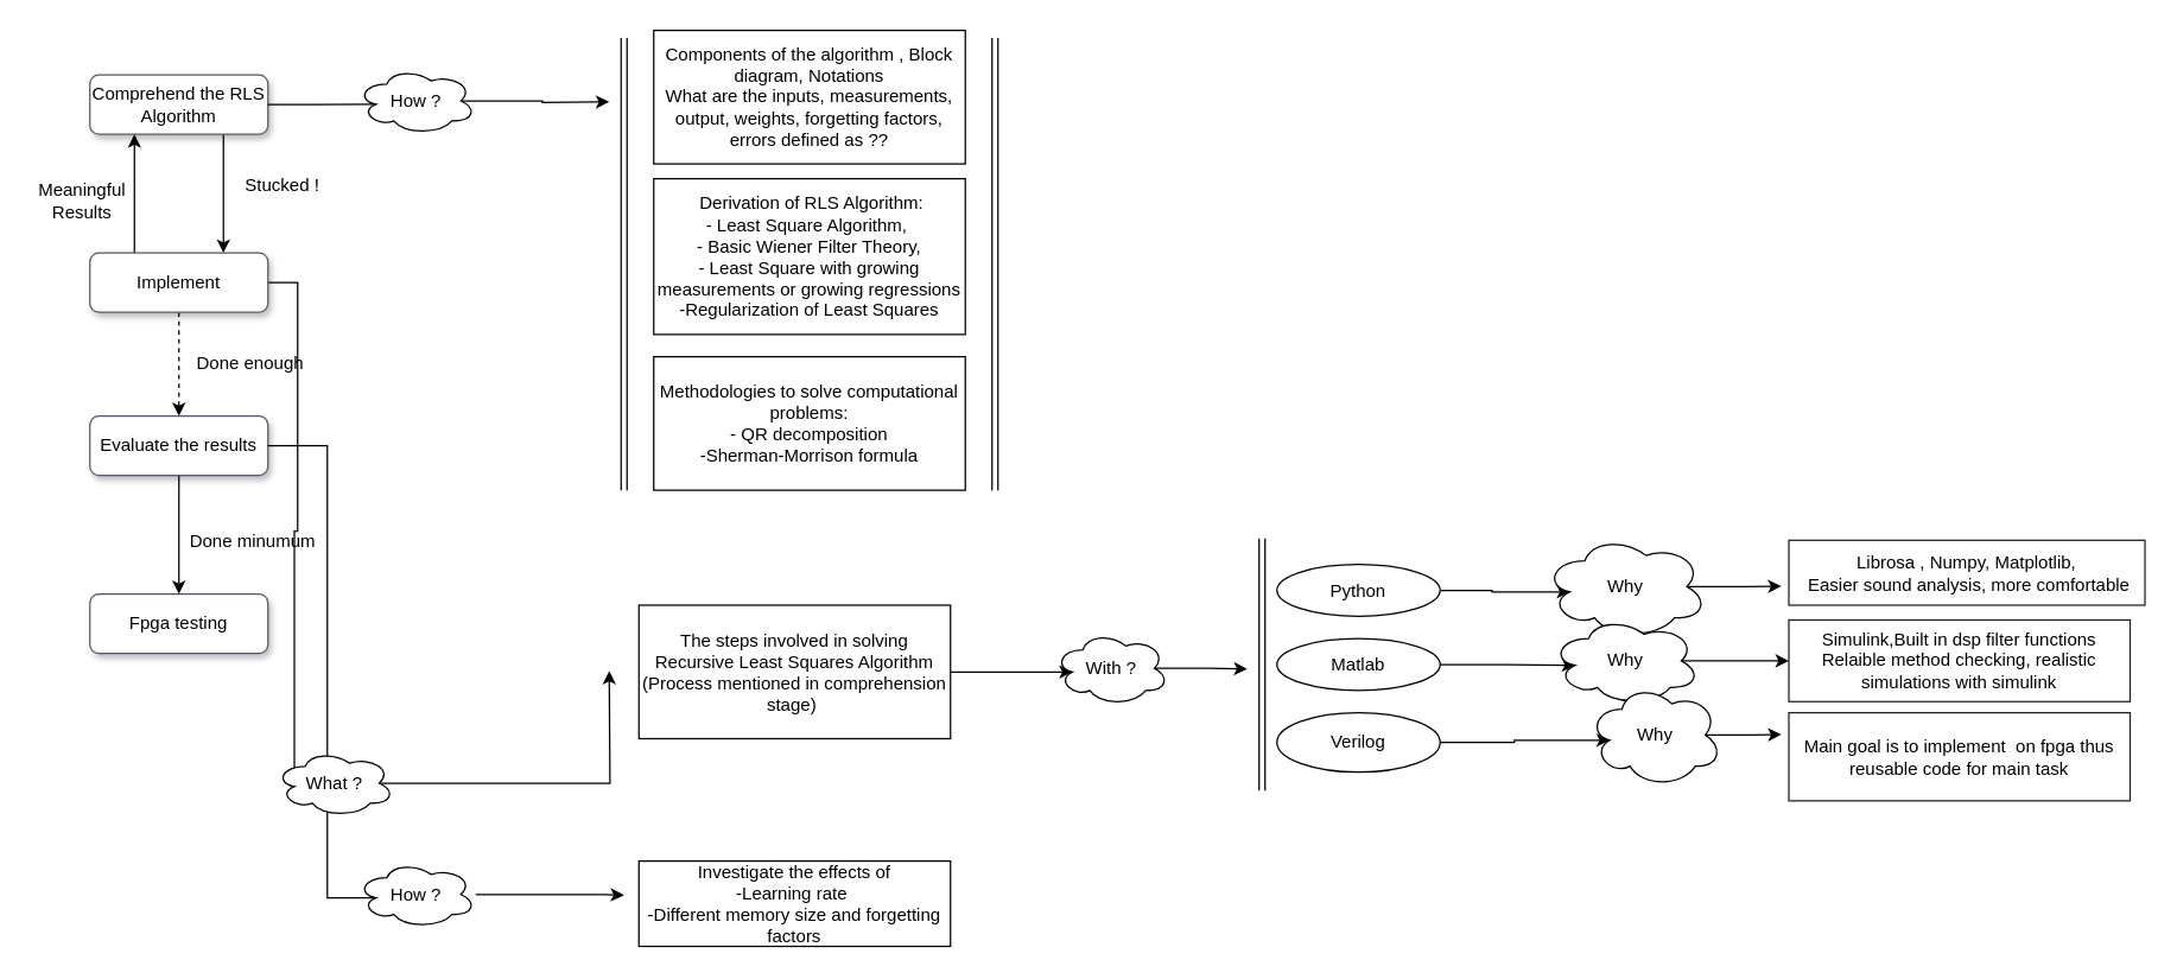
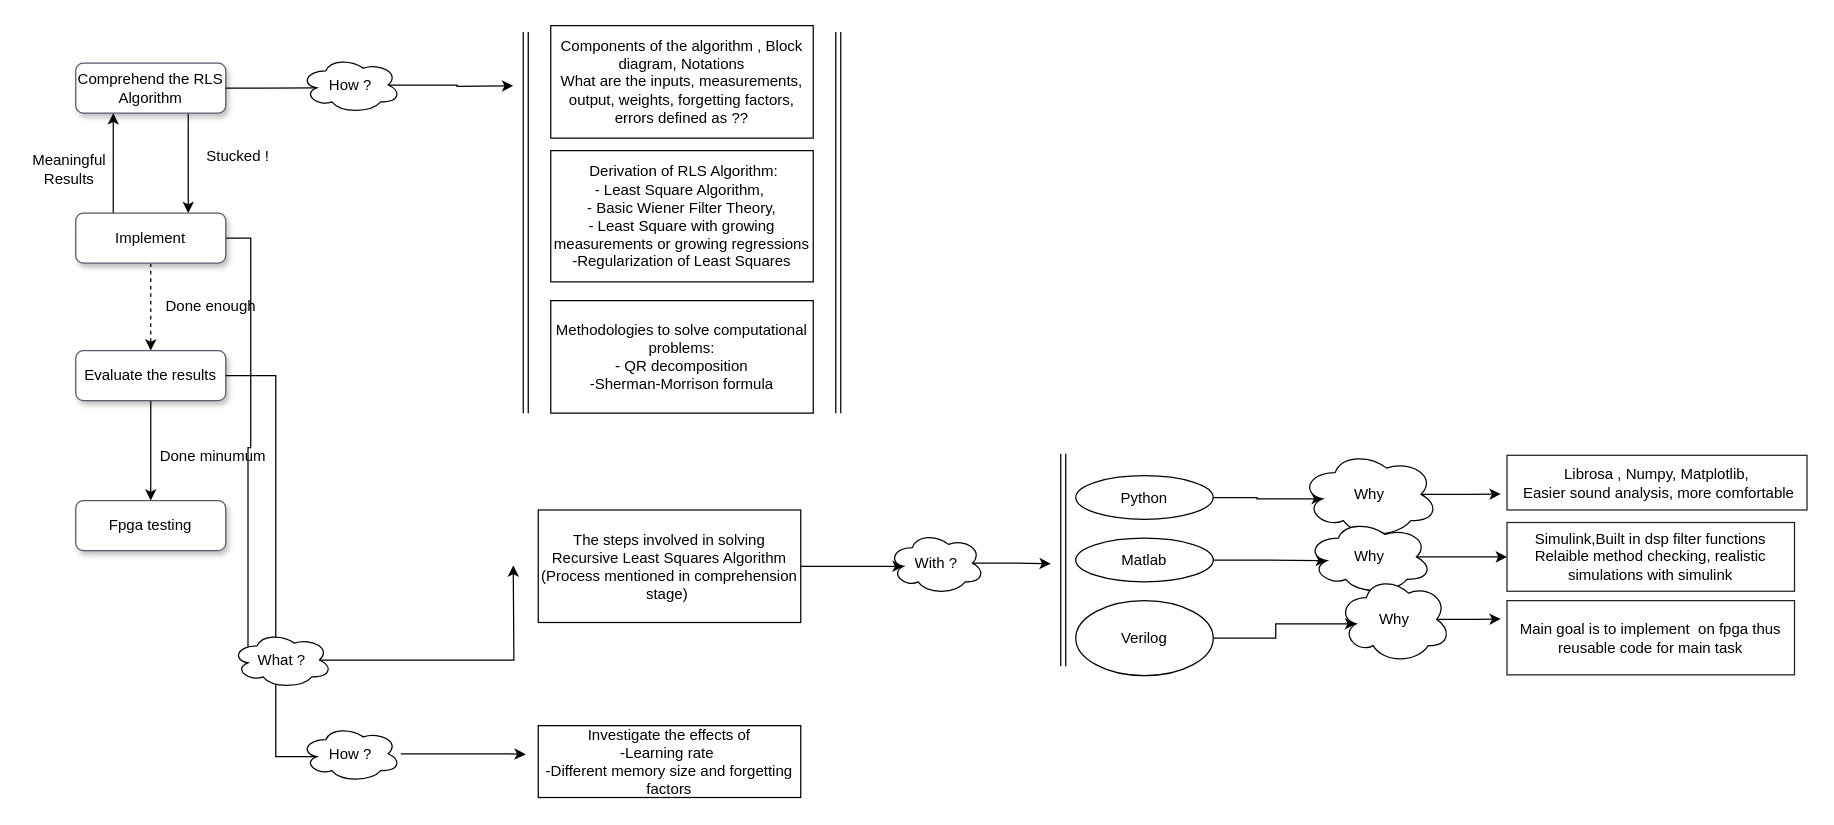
- <mxCell id="30" value="Verilog" style="ellipse;whiteSpace=wrap;html=1;" parent="1" vertex="1"><mxGeometry x="860" y="480" width="110" height="40" as="geometry" /></mxCell>
+ <mxCell id="30" value="Verilog" style="ellipse;whiteSpace=wrap;html=1;" parent="1" vertex="1"><mxGeometry x="860" y="480" width="110" height="60" as="geometry" /></mxCell>
